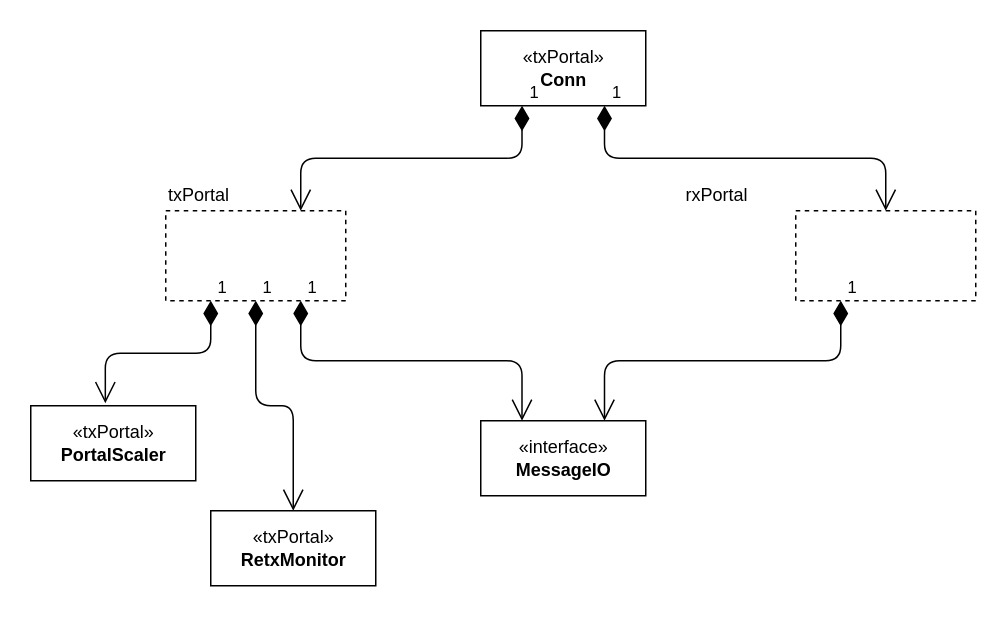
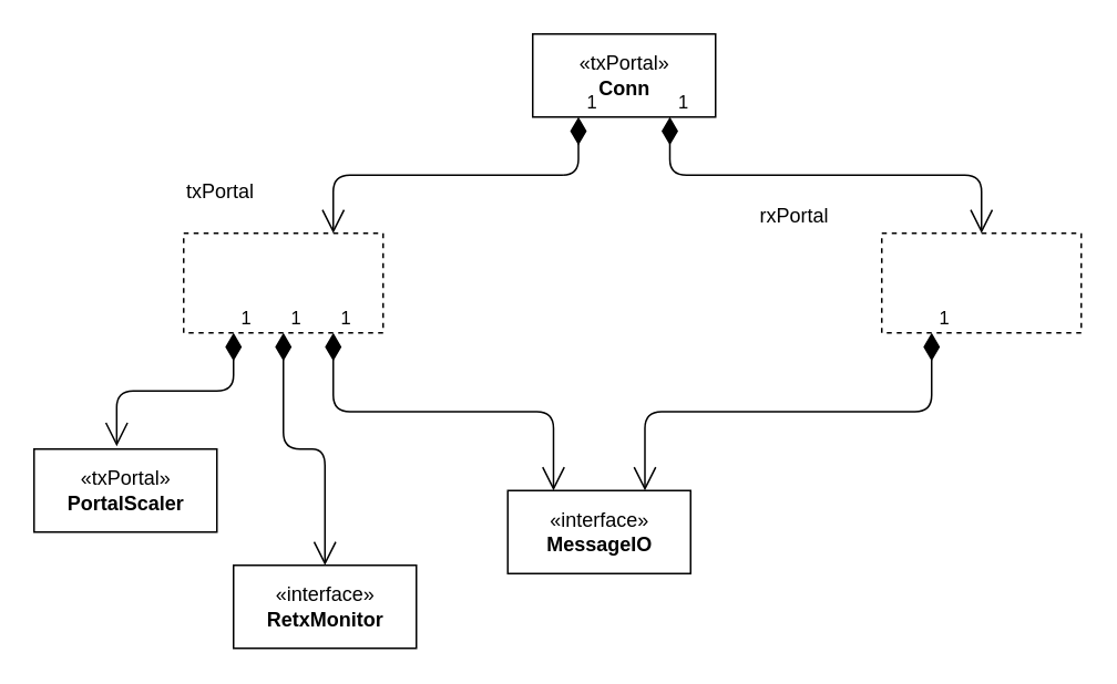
- <mxCell id="3" value="txPortal" style="text;html=1;strokeColor=none;fillColor=none;align=left;verticalAlign=middle;whiteSpace=wrap;rounded=0;dashed=1;" parent="1" vertex="1"><mxGeometry x="110" y="120" width="60" height="20" as="geometry" /></mxCell>
+ <mxCell id="3" value="txPortal" style="text;html=1;strokeColor=none;fillColor=none;align=left;verticalAlign=middle;whiteSpace=wrap;rounded=0;dashed=1;" parent="1" vertex="1"><mxGeometry x="110" y="105" width="60" height="20" as="geometry" /></mxCell>
- <mxCell id="4" value="«interface»&lt;br&gt;&lt;b&gt;MessageIO&lt;/b&gt;" style="html=1;fillColor=none;" parent="1" vertex="1"><mxGeometry x="320" y="280" width="110" height="50" as="geometry" /></mxCell>
+ <mxCell id="4" value="«interface»&lt;br&gt;&lt;b&gt;MessageIO&lt;/b&gt;" style="html=1;fillColor=none;" parent="1" vertex="1"><mxGeometry x="305" y="295" width="110" height="50" as="geometry" /></mxCell>
- <mxCell id="6" value="«txPortal»&lt;br&gt;&lt;b&gt;RetxMonitor&lt;/b&gt;" style="html=1;fillColor=none;" parent="1" vertex="1"><mxGeometry x="140" y="340" width="110" height="50" as="geometry" /></mxCell>
+ <mxCell id="6" value="«interface»&lt;br&gt;&lt;b&gt;RetxMonitor&lt;/b&gt;" style="html=1;fillColor=none;" parent="1" vertex="1"><mxGeometry x="140" y="340" width="110" height="50" as="geometry" /></mxCell>
